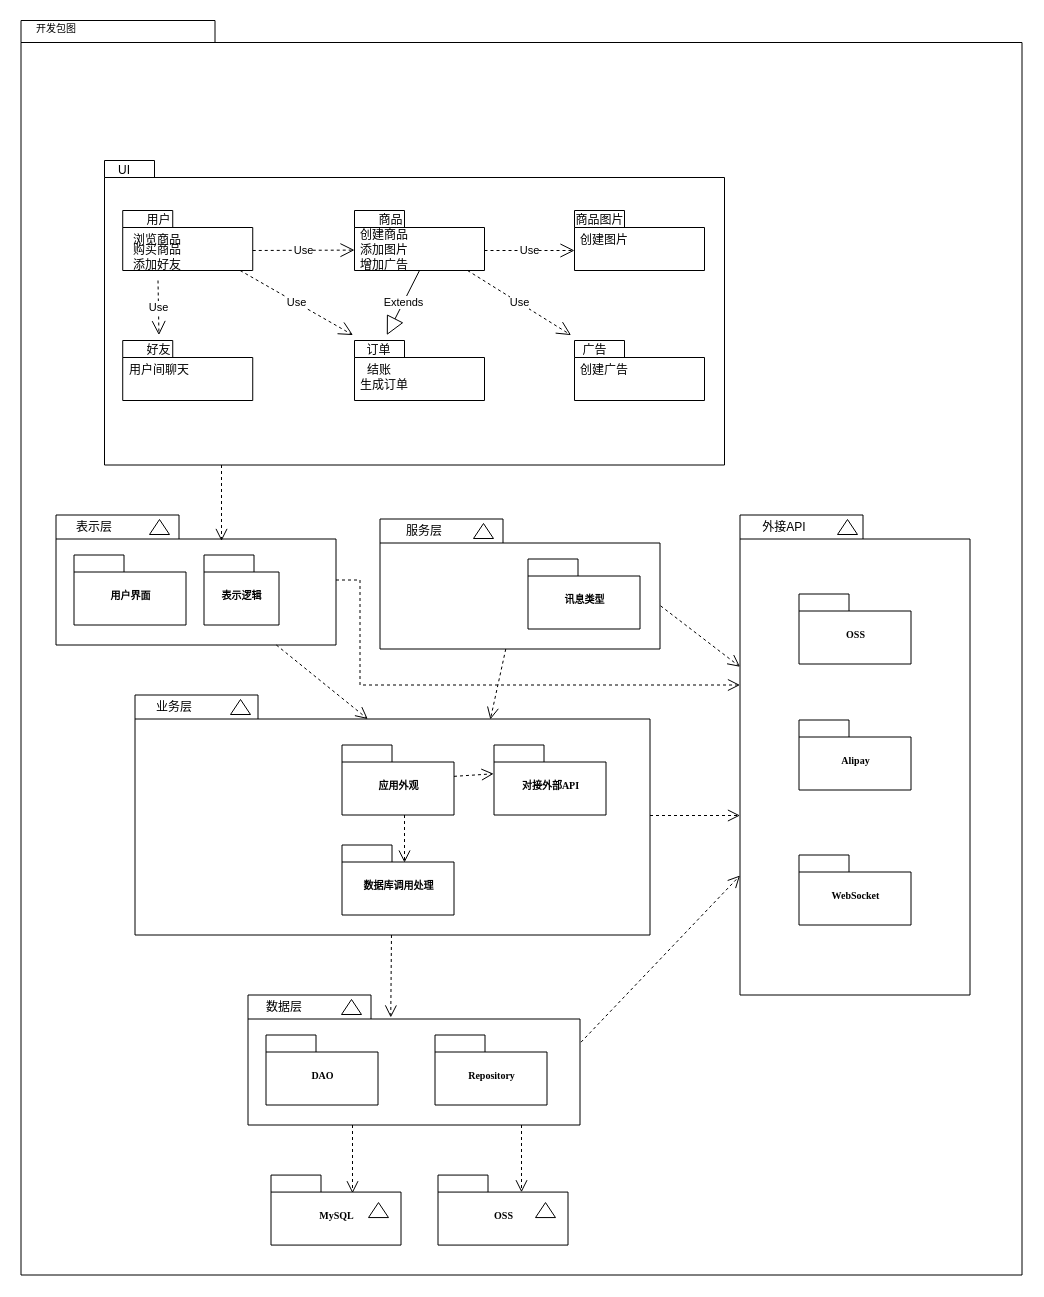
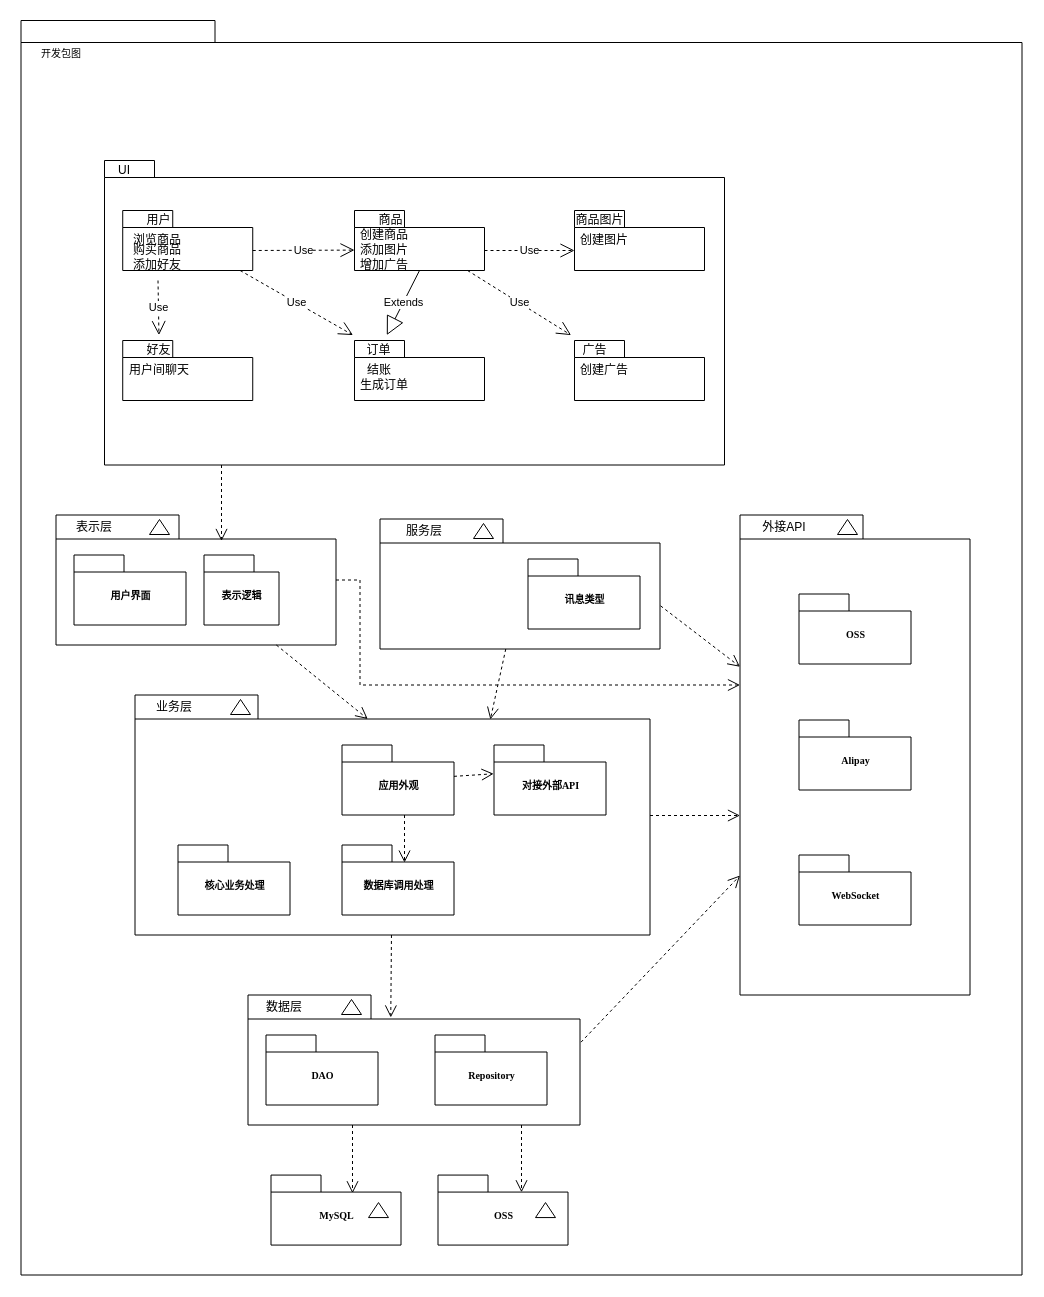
- <mxCell id="88" value="开发包图" style="text;html=1;align=left;verticalAlign=top;spacingTop=-4;fontSize=10;fontFamily=Verdana" parent="1" vertex="1"><mxGeometry x="34" y="20" width="130" height="20" as="geometry" /></mxCell>
+ <mxCell id="88" value="开发包图" style="text;html=1;align=left;verticalAlign=top;spacingTop=-4;fontSize=10;fontFamily=Verdana" parent="1" vertex="1"><mxGeometry x="39" y="45" width="130" height="20" as="geometry" /></mxCell>
+ <mxCell id="66" value="核心业务处理" style="shape=folder;fontStyle=1;spacingTop=10;tabWidth=50;tabHeight=17;tabPosition=left;html=1;rounded=0;shadow=0;comic=0;labelBackgroundColor=none;strokeColor=#000000;strokeWidth=1;fillColor=#ffffff;fontFamily=Verdana;fontSize=10;fontColor=#000000;align=center;" parent="1" vertex="1"><mxGeometry x="177.5" y="844.5" width="112" height="70" as="geometry" /></mxCell>
